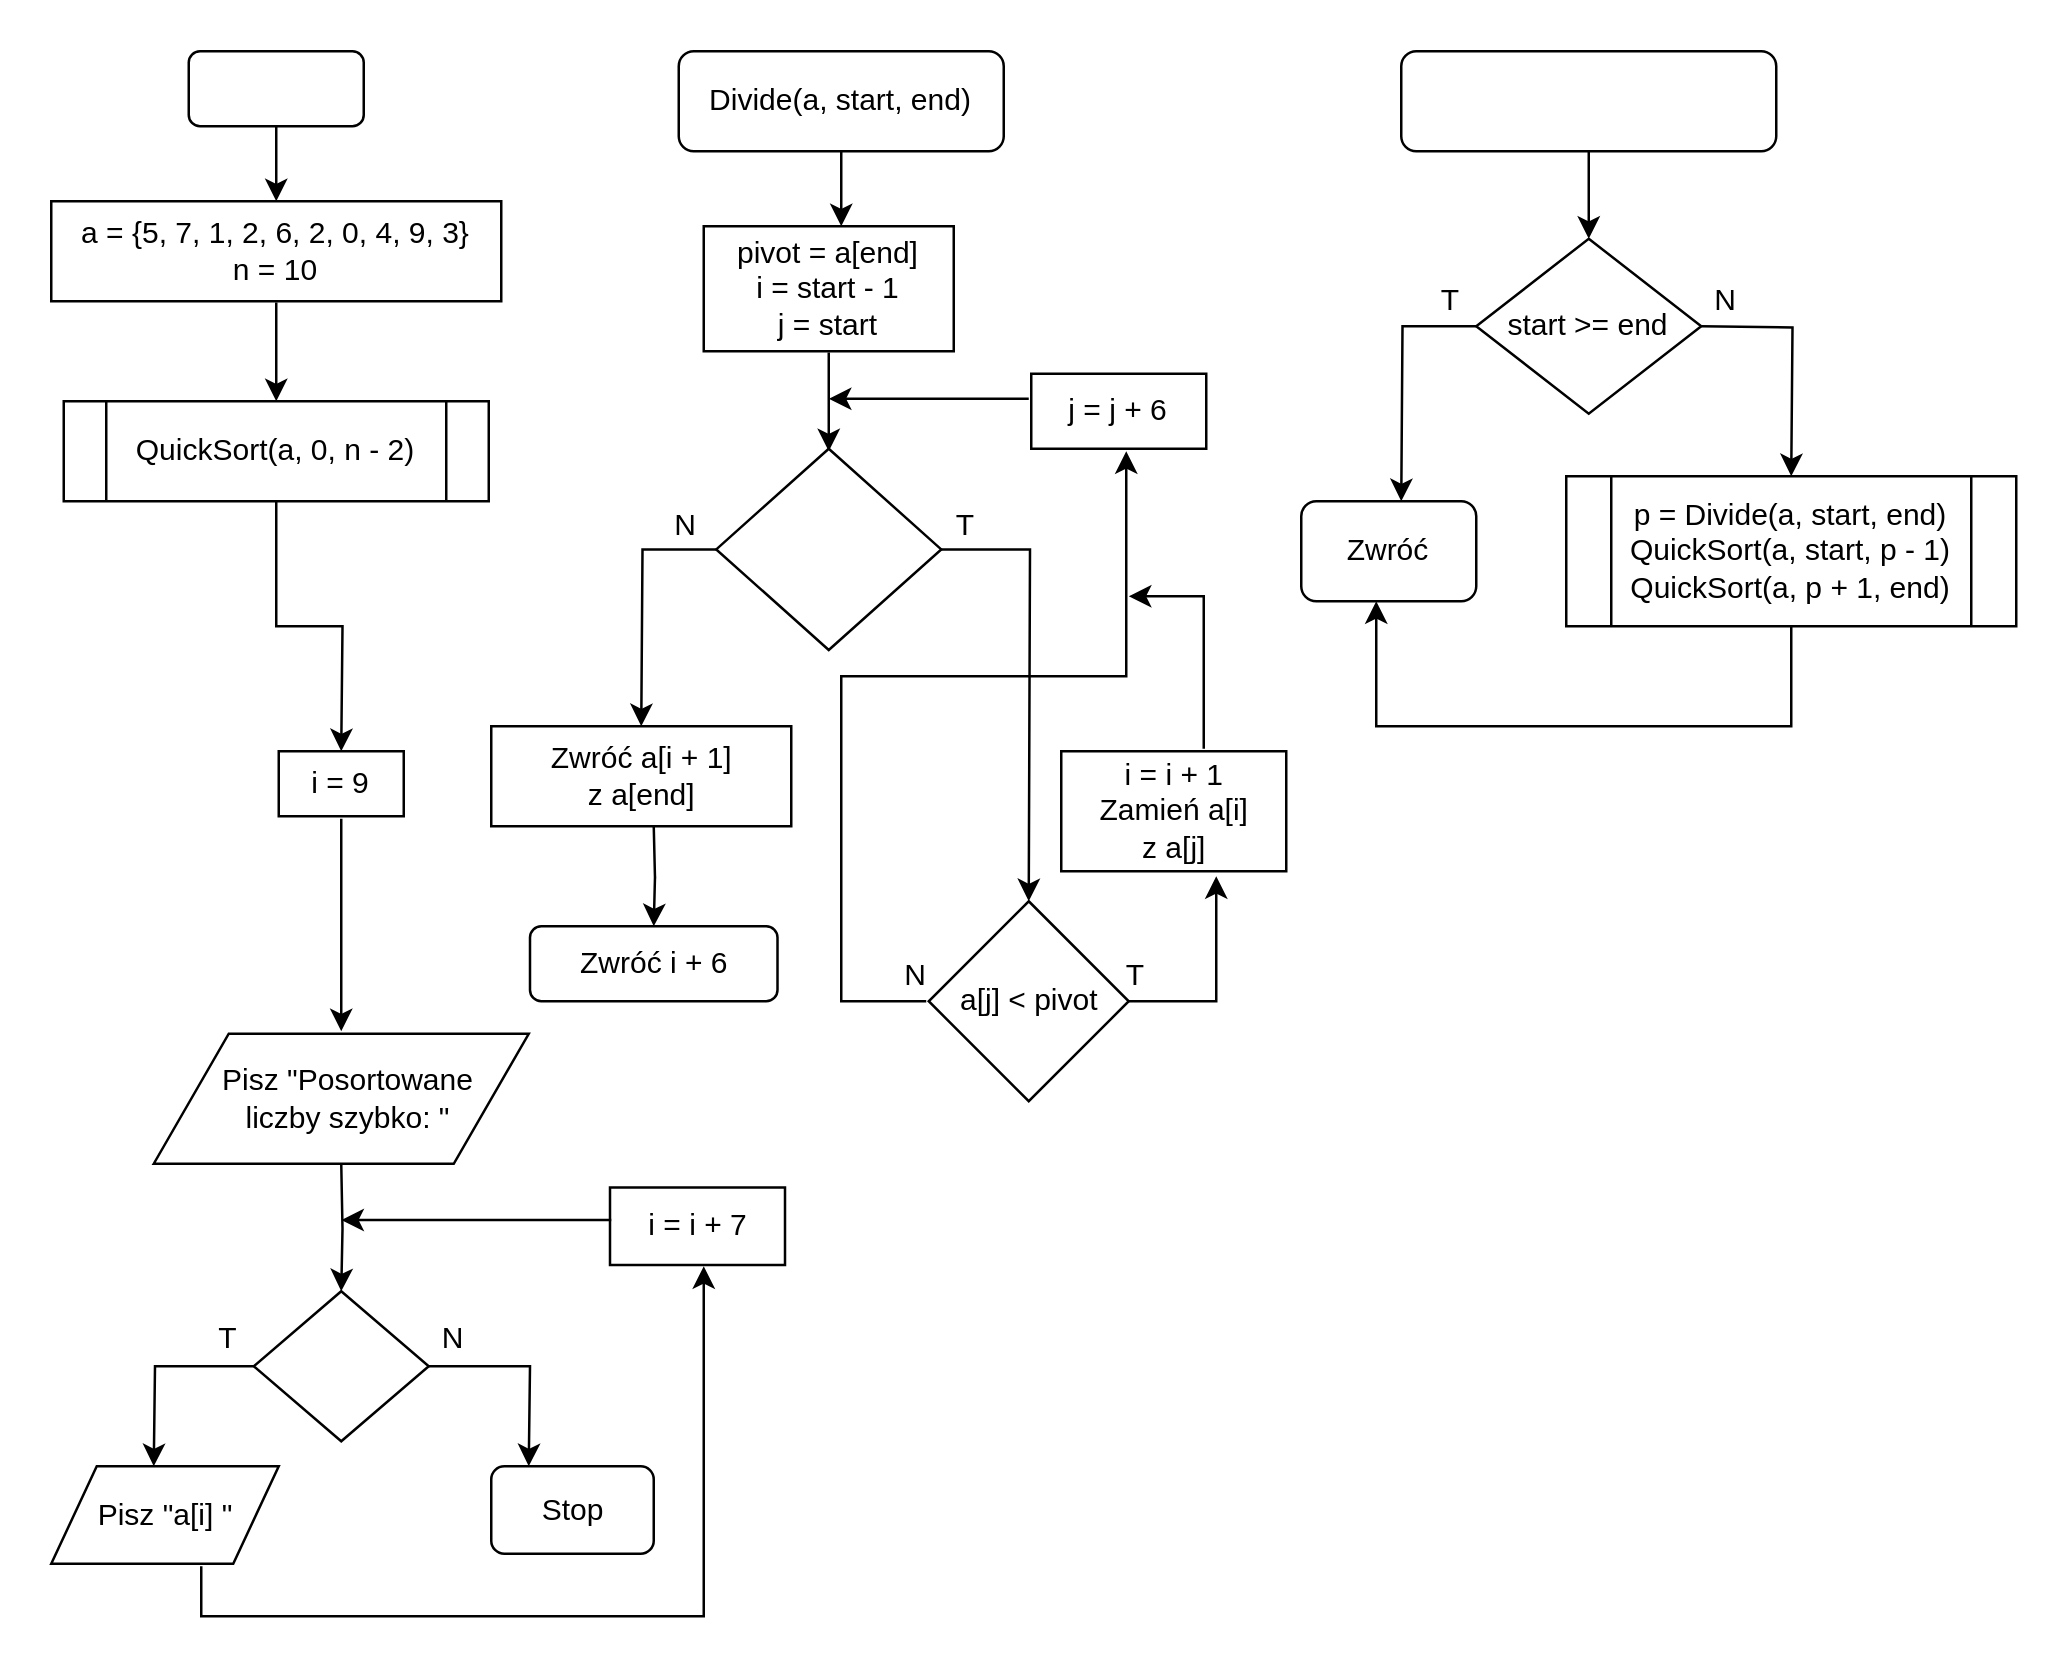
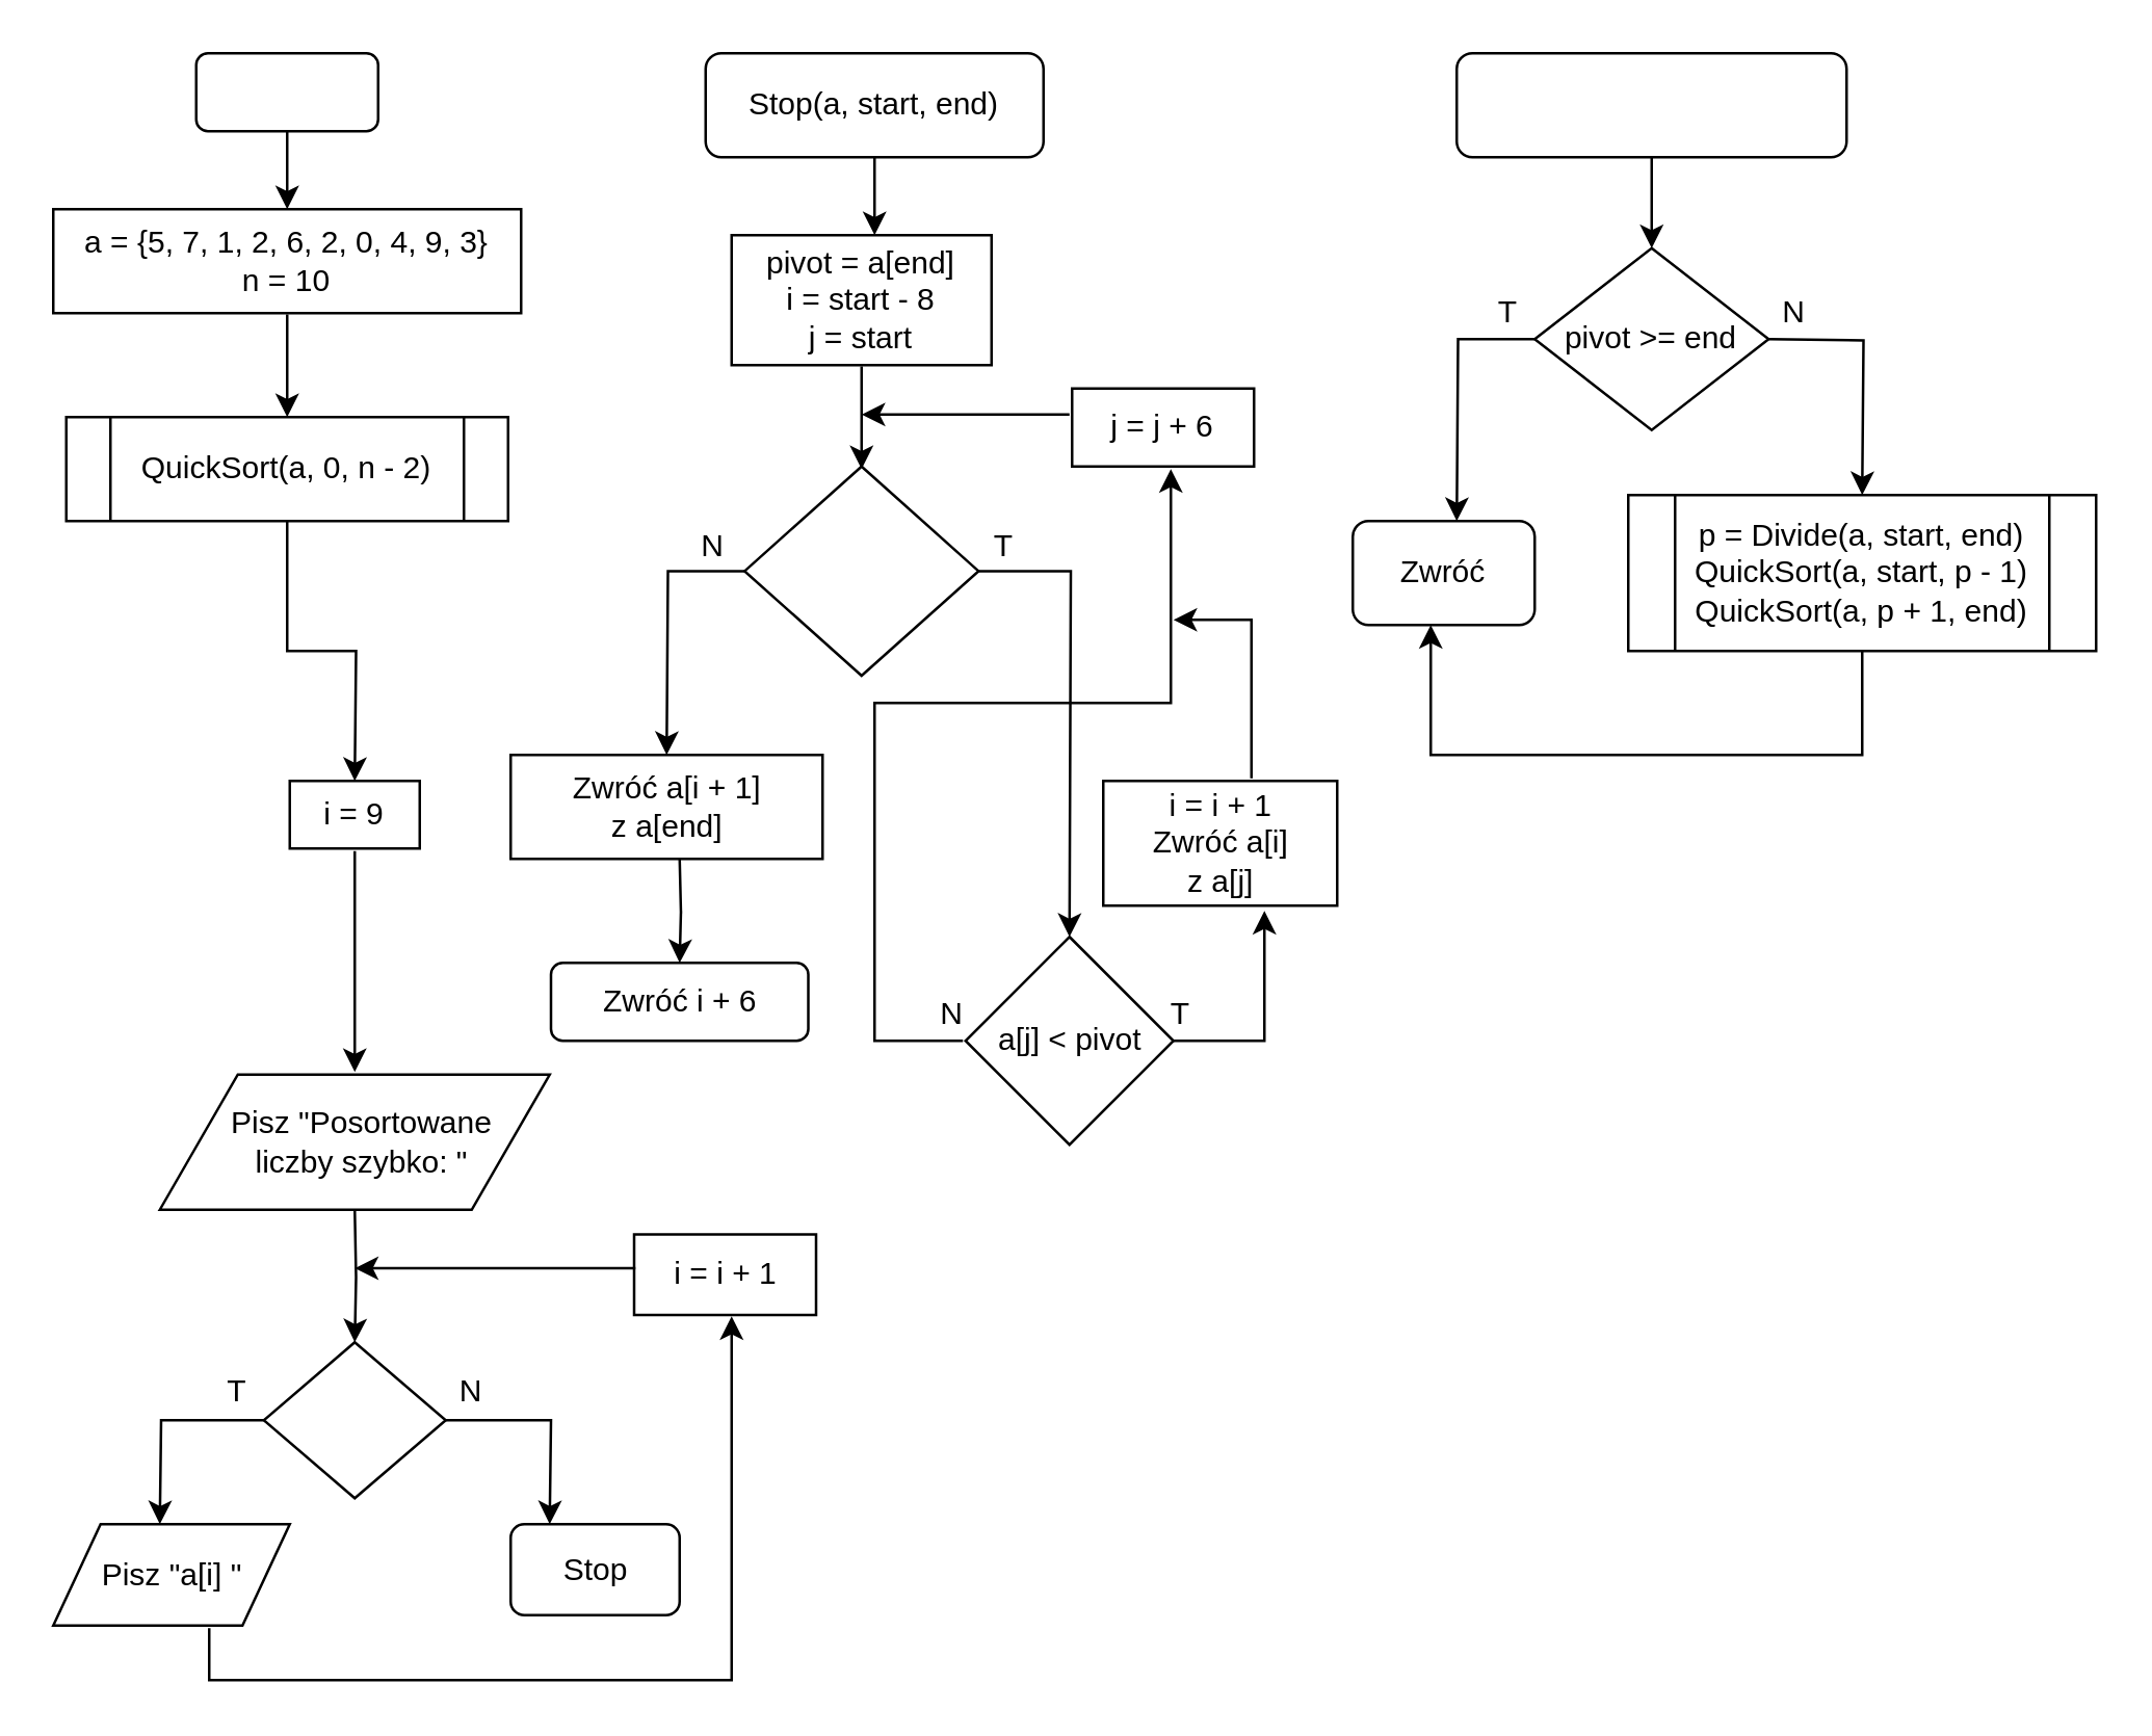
- <mxCell id="23" value="Divide(a, start, end)" style="text;html=1;strokeColor=none;fillColor=none;align=center;verticalAlign=middle;whiteSpace=wrap;rounded=0;" vertex="1" parent="1"><mxGeometry x="276" y="24.5" width="120" height="30" as="geometry" /></mxCell>
+ <mxCell id="23" value="Stop(a, start, end)" style="text;html=1;strokeColor=none;fillColor=none;align=center;verticalAlign=middle;whiteSpace=wrap;rounded=0;" vertex="1" parent="1"><mxGeometry x="276" y="24.5" width="120" height="30" as="geometry" /></mxCell>
- <mxCell id="26" value="pivot = a[end]&lt;br&gt;i = start - 1&lt;br&gt;j = start" style="text;html=1;strokeColor=none;fillColor=none;align=center;verticalAlign=middle;whiteSpace=wrap;rounded=0;" vertex="1" parent="1"><mxGeometry x="286" y="92.5" width="90" height="45" as="geometry" /></mxCell>
+ <mxCell id="26" value="pivot = a[end]&lt;br&gt;i = start - 8&lt;br&gt;j = start" style="text;html=1;strokeColor=none;fillColor=none;align=center;verticalAlign=middle;whiteSpace=wrap;rounded=0;" vertex="1" parent="1"><mxGeometry x="286" y="92.5" width="90" height="45" as="geometry" /></mxCell>
- <mxCell id="15" value="start &amp;gt;= end" style="text;html=1;strokeColor=none;fillColor=none;align=center;verticalAlign=middle;whiteSpace=wrap;rounded=0;" vertex="1" parent="1"><mxGeometry x="600" y="120" width="70" height="20" as="geometry" /></mxCell>
+ <mxCell id="15" value="pivot &amp;gt;= end" style="text;html=1;strokeColor=none;fillColor=none;align=center;verticalAlign=middle;whiteSpace=wrap;rounded=0;" vertex="1" parent="1"><mxGeometry x="600" y="120" width="70" height="20" as="geometry" /></mxCell>
- <mxCell id="36" value="i = i + 1&lt;br&gt;Zamień a[i]&lt;br&gt;z a[j]" style="text;html=1;strokeColor=none;fillColor=none;align=center;verticalAlign=middle;whiteSpace=wrap;rounded=0;" vertex="1" parent="1"><mxGeometry x="430.75" y="300" width="76.5" height="48" as="geometry" /></mxCell>
+ <mxCell id="36" value="i = i + 1&lt;br&gt;Zwróć a[i]&lt;br&gt;z a[j]" style="text;html=1;strokeColor=none;fillColor=none;align=center;verticalAlign=middle;whiteSpace=wrap;rounded=0;" vertex="1" parent="1"><mxGeometry x="430.75" y="300" width="76.5" height="48" as="geometry" /></mxCell>
- <mxCell id="59" value="i = i + 7" style="text;html=1;strokeColor=none;fillColor=none;align=center;verticalAlign=middle;whiteSpace=wrap;rounded=0;" vertex="1" parent="1"><mxGeometry x="253.5" y="480" width="50" height="20" as="geometry" /></mxCell>
+ <mxCell id="59" value="i = i + 1" style="text;html=1;strokeColor=none;fillColor=none;align=center;verticalAlign=middle;whiteSpace=wrap;rounded=0;" vertex="1" parent="1"><mxGeometry x="253.5" y="480" width="50" height="20" as="geometry" /></mxCell>
